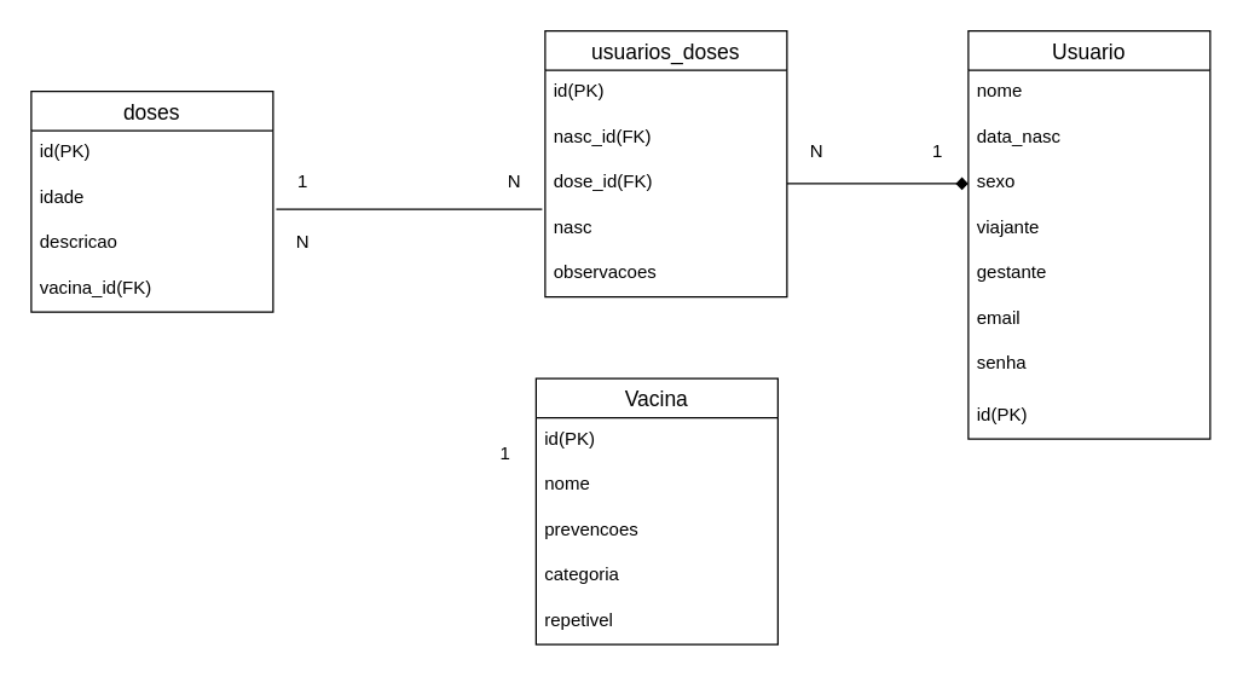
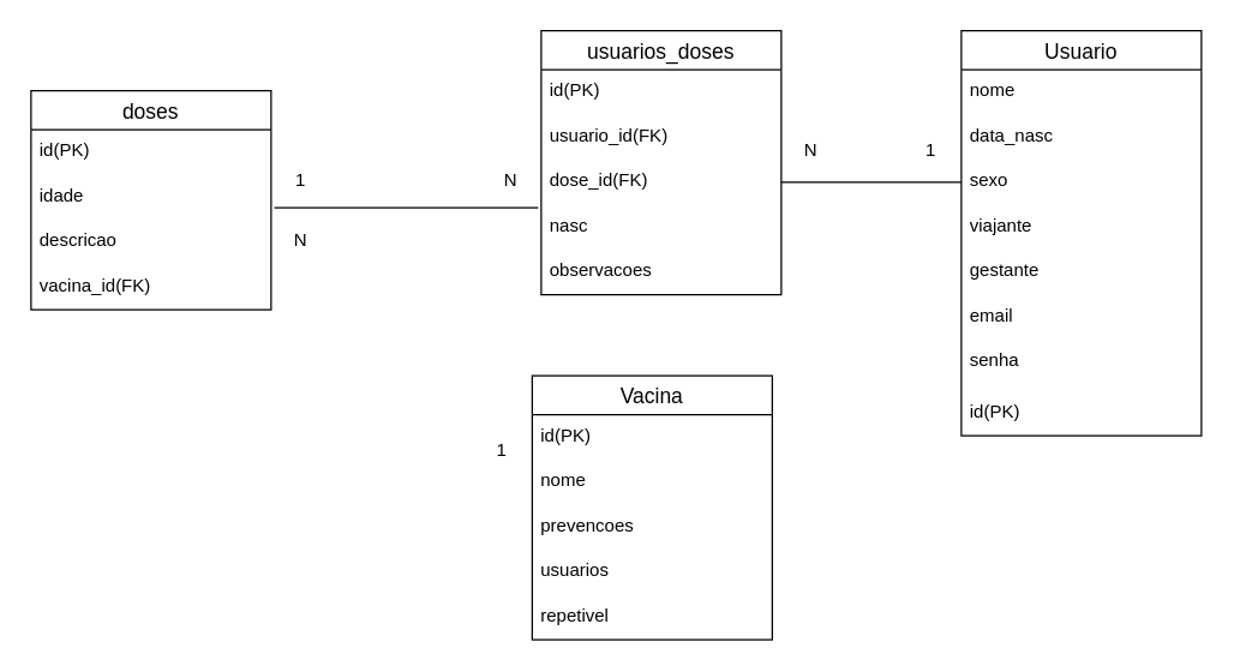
- <mxCell id="19" value="nasc_id(FK)" style="text;strokeColor=none;fillColor=none;spacingLeft=4;spacingRight=4;overflow=hidden;rotatable=0;points=[[0,0.5],[1,0.5]];portConstraint=eastwest;fontSize=12;" vertex="1" parent="17"><mxGeometry y="56" width="160" height="30" as="geometry" /></mxCell>
+ <mxCell id="19" value="usuario_id(FK)" style="text;strokeColor=none;fillColor=none;spacingLeft=4;spacingRight=4;overflow=hidden;rotatable=0;points=[[0,0.5],[1,0.5]];portConstraint=eastwest;fontSize=12;" vertex="1" parent="17"><mxGeometry y="56" width="160" height="30" as="geometry" /></mxCell>
- <mxCell id="33" value="" style="endArrow=diamond;html=1;entryX=0;entryY=0.5;entryDx=0;entryDy=0;exitX=1;exitY=0.5;exitDx=0;exitDy=0;" edge="1" parent="1" source="20" target="5"><mxGeometry width="50" height="50" relative="1" as="geometry"><mxPoint x="410" y="200" as="sourcePoint" /><mxPoint x="460" y="150" as="targetPoint" /></mxGeometry></mxCell>
+ <mxCell id="33" value="" style="endArrow=none;html=1;entryX=0;entryY=0.5;entryDx=0;entryDy=0;exitX=1;exitY=0.5;exitDx=0;exitDy=0;" edge="1" parent="1" source="20" target="5"><mxGeometry width="50" height="50" relative="1" as="geometry"><mxPoint x="410" y="200" as="sourcePoint" /><mxPoint x="460" y="150" as="targetPoint" /></mxGeometry></mxCell>
- <mxCell id="15" value="categoria" style="text;strokeColor=none;fillColor=none;spacingLeft=4;spacingRight=4;overflow=hidden;rotatable=0;points=[[0,0.5],[1,0.5]];portConstraint=eastwest;fontSize=12;" parent="11" vertex="1"><mxGeometry y="116" width="160" height="30" as="geometry" /></mxCell>
+ <mxCell id="15" value="usuarios" style="text;strokeColor=none;fillColor=none;spacingLeft=4;spacingRight=4;overflow=hidden;rotatable=0;points=[[0,0.5],[1,0.5]];portConstraint=eastwest;fontSize=12;" parent="11" vertex="1"><mxGeometry y="116" width="160" height="30" as="geometry" /></mxCell>
